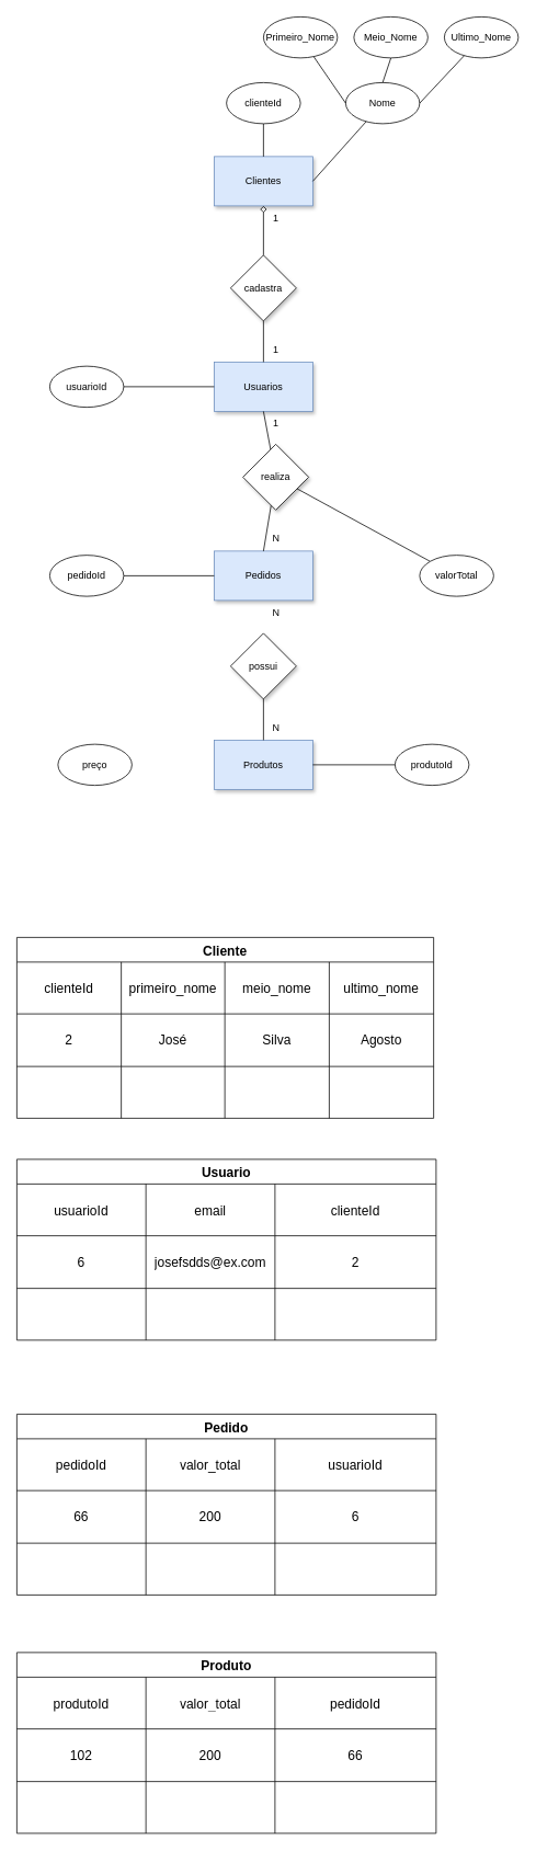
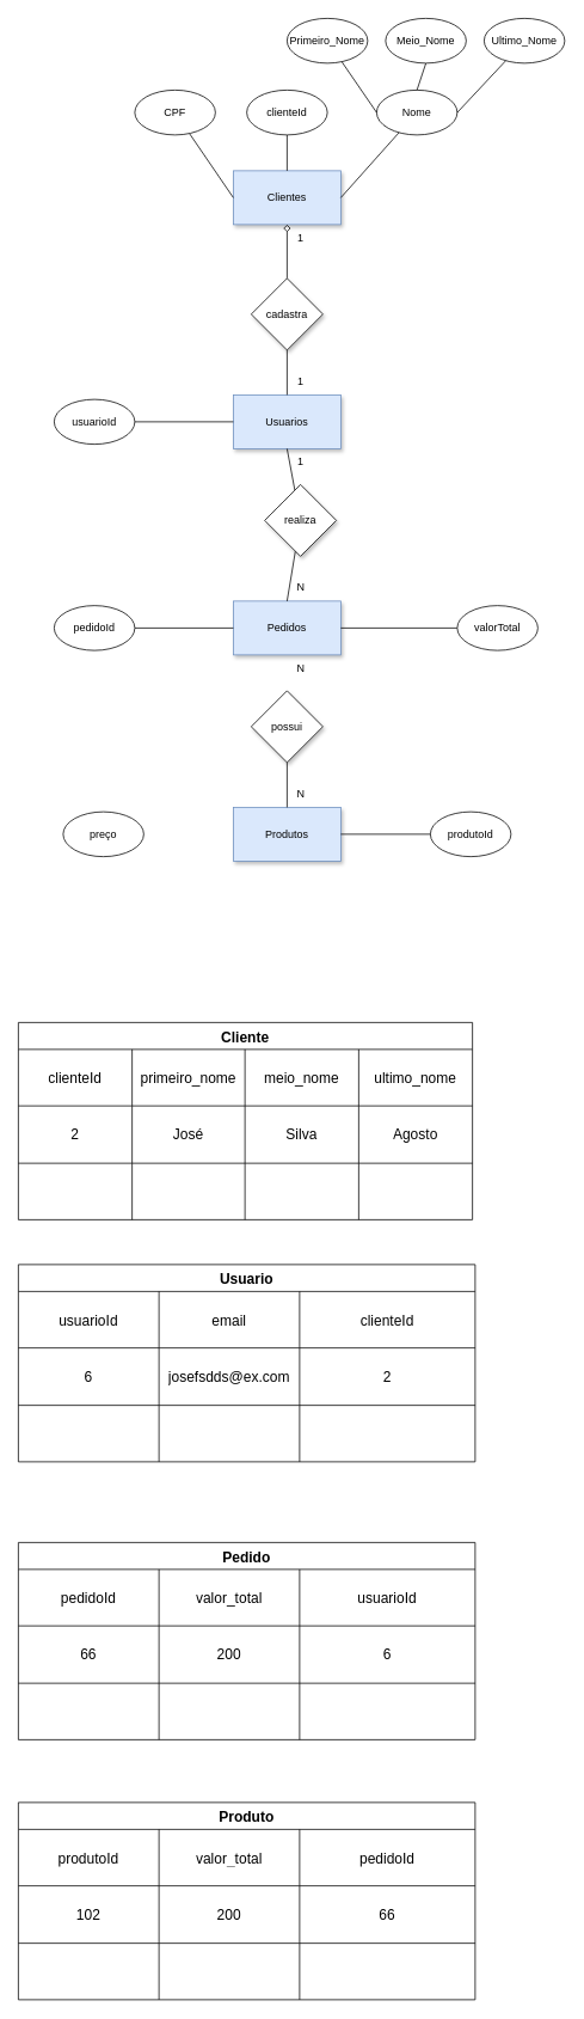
+ <mxCell id="23" value="CPF" style="ellipse;whiteSpace=wrap;html=1;" parent="1" vertex="1"><mxGeometry x="150" y="100" width="90" height="50" as="geometry" /></mxCell>
+ <mxCell id="22" style="edgeStyle=none;html=1;entryX=0;entryY=0.5;entryDx=0;entryDy=0;endArrow=none;endFill=0;" parent="1" source="23" target="3" edge="1"><mxGeometry relative="1" as="geometry" /></mxCell>
- <mxCell id="39" style="edgeStyle=none;html=1;endArrow=none;endFill=0;" parent="1" source="40" target="19" edge="1"><mxGeometry relative="1" as="geometry" /></mxCell>
+ <mxCell id="39" style="edgeStyle=none;html=1;entryX=1;entryY=0.5;entryDx=0;entryDy=0;endArrow=none;endFill=0;" parent="1" source="40" target="5" edge="1"><mxGeometry relative="1" as="geometry" /></mxCell>
